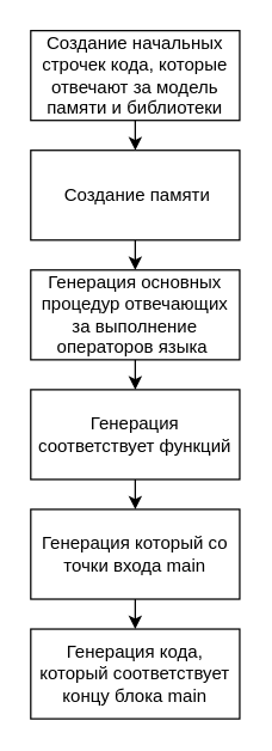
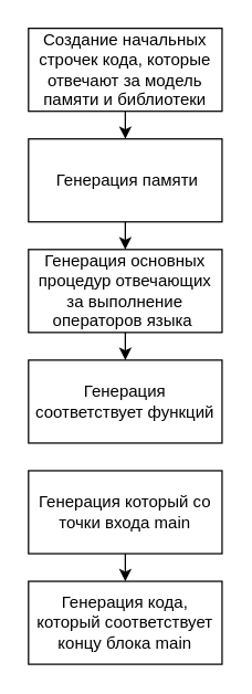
- <mxCell id="5" value="&amp;nbsp;Создание памяти" style="rounded=0;whiteSpace=wrap;html=1;" parent="1" vertex="1"><mxGeometry x="20" y="100" width="140" height="60" as="geometry" /></mxCell>
+ <mxCell id="5" value="&amp;nbsp;Генерация памяти" style="rounded=0;whiteSpace=wrap;html=1;" parent="1" vertex="1"><mxGeometry x="20" y="100" width="140" height="60" as="geometry" /></mxCell>
- <mxCell id="8" style="edgeStyle=orthogonalEdgeStyle;rounded=0;orthogonalLoop=1;jettySize=auto;html=1;exitX=0.5;exitY=1;exitDx=0;exitDy=0;entryX=0.5;entryY=0;entryDx=0;entryDy=0;" edge="1" parent="1" source="9" target="11"><mxGeometry relative="1" as="geometry" /></mxCell>
